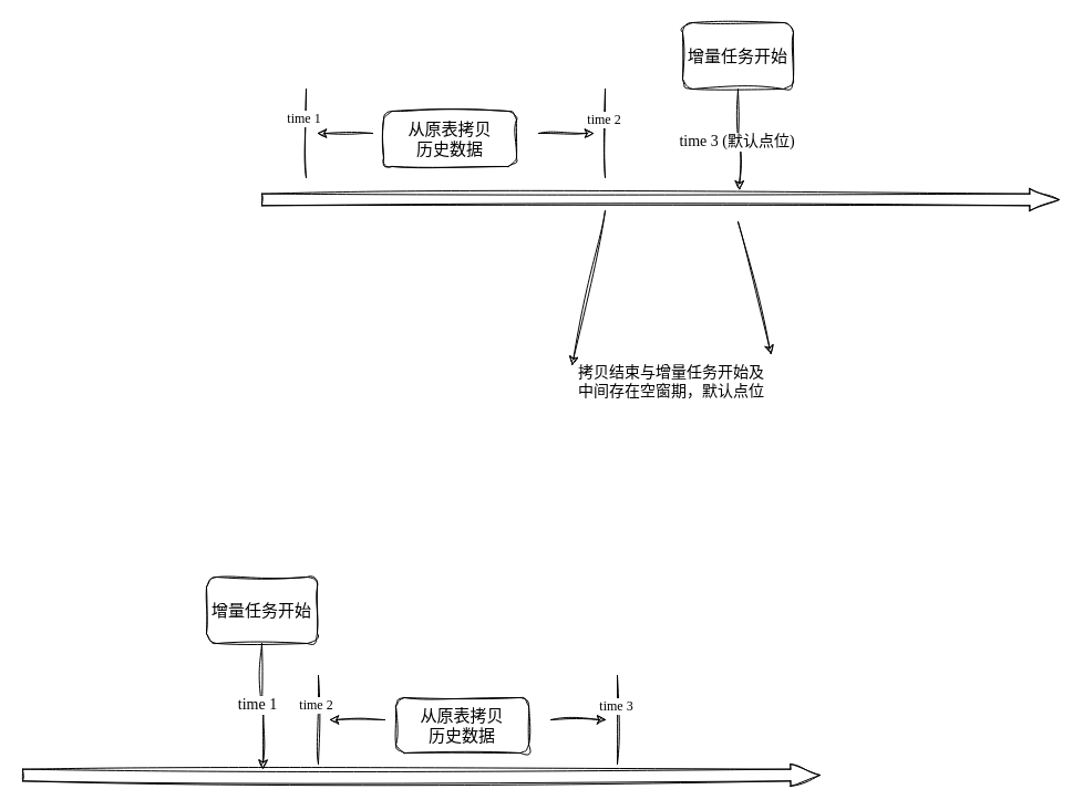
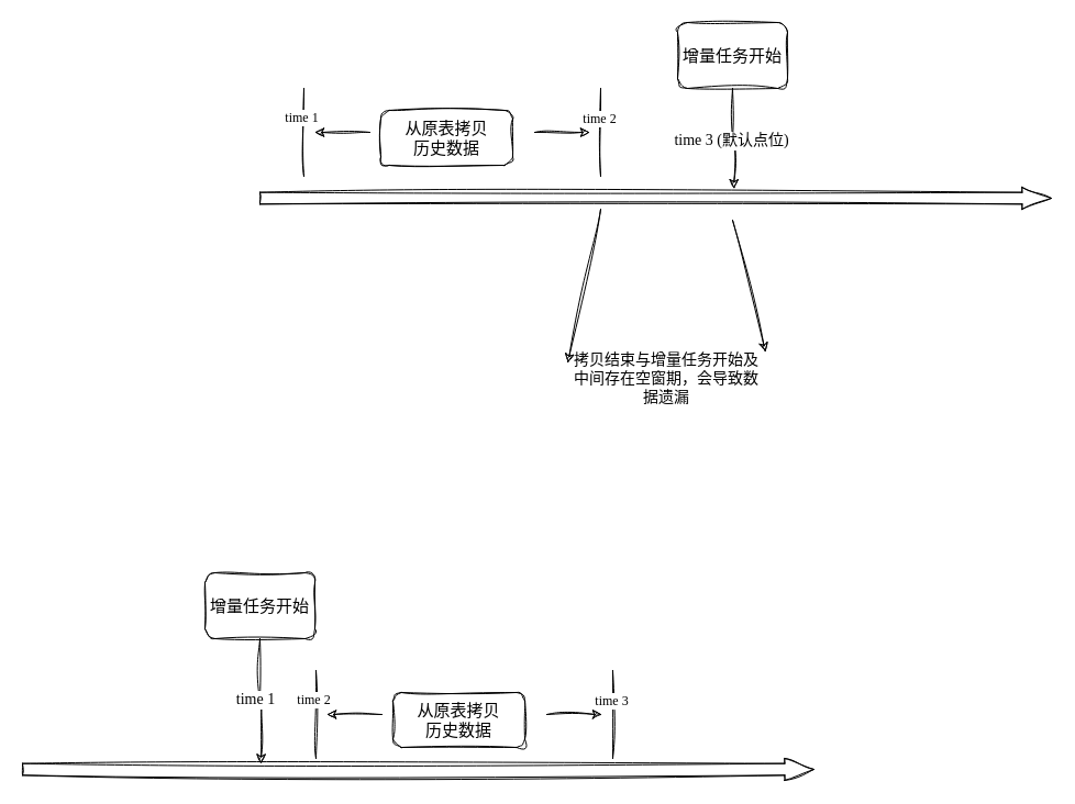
- <mxCell id="15" value="&lt;font style=&quot;font-size: 14px;&quot; face=&quot;Comic Sans MS&quot;&gt;拷贝结束与增量任务开始及中间存在空窗期，默认点位&lt;/font&gt;" style="text;html=1;align=center;verticalAlign=middle;whiteSpace=wrap;rounded=0;fontFamily=Architects Daughter;fontSource=https%3A%2F%2Ffonts.googleapis.com%2Fcss%3Ffamily%3DArchitects%2BDaughter;" parent="1" vertex="1"><mxGeometry x="516" y="300" width="180" height="90" as="geometry" /></mxCell>
+ <mxCell id="15" value="&lt;font style=&quot;font-size: 14px;&quot; face=&quot;Comic Sans MS&quot;&gt;拷贝结束与增量任务开始及中间存在空窗期，会导致数据遗漏&lt;/font&gt;" style="text;html=1;align=center;verticalAlign=middle;whiteSpace=wrap;rounded=0;fontFamily=Architects Daughter;fontSource=https%3A%2F%2Ffonts.googleapis.com%2Fcss%3Ffamily%3DArchitects%2BDaughter;" parent="1" vertex="1"><mxGeometry x="516" y="300" width="180" height="90" as="geometry" /></mxCell>
